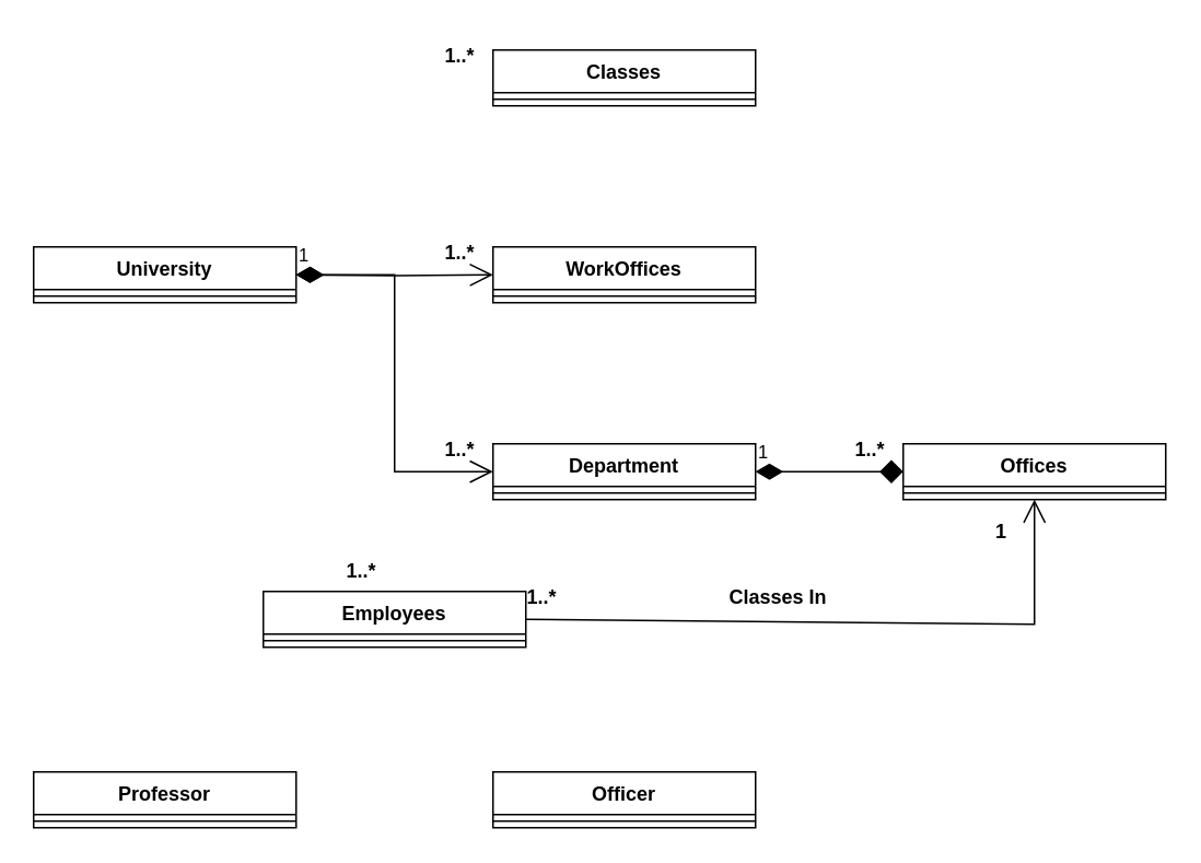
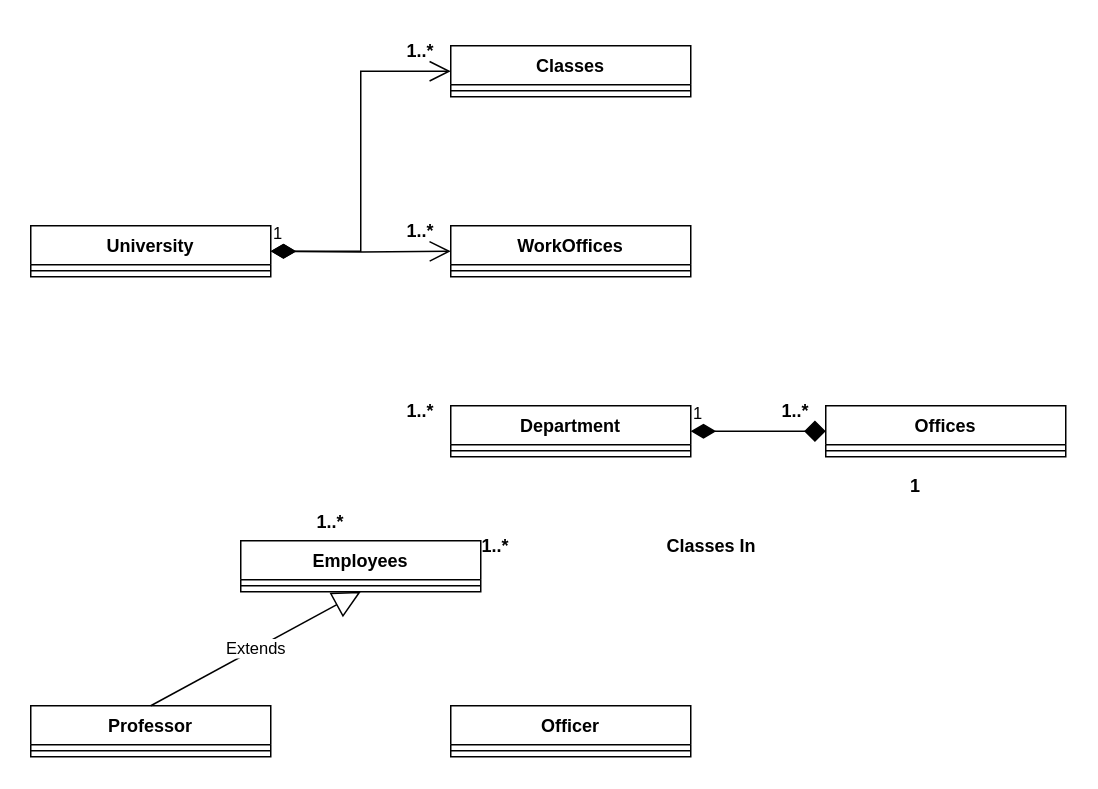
+ <mxCell id="12" value="1" style="endArrow=open;html=1;endSize=12;startArrow=diamondThin;startSize=14;startFill=1;edgeStyle=orthogonalEdgeStyle;align=left;verticalAlign=bottom;rounded=0;entryX=0;entryY=0.5;entryDx=0;entryDy=0;exitX=1;exitY=0.5;exitDx=0;exitDy=0;" edge="1" parent="1" source="2" target="4"><mxGeometry x="-1" y="3" relative="1" as="geometry"><mxPoint x="120" y="70" as="sourcePoint" /><mxPoint x="280" y="70" as="targetPoint" /></mxGeometry></mxCell>
- <mxCell id="10" value="1" style="endArrow=open;html=1;endSize=12;startArrow=diamondThin;startSize=14;startFill=1;edgeStyle=orthogonalEdgeStyle;align=left;verticalAlign=bottom;rounded=0;exitX=1;exitY=0.5;exitDx=0;exitDy=0;entryX=0;entryY=0.5;entryDx=0;entryDy=0;" edge="1" parent="1" source="2" target="8"><mxGeometry x="-1" y="3" relative="1" as="geometry"><mxPoint x="90" y="230" as="sourcePoint" /><mxPoint x="260" y="300" as="targetPoint" /></mxGeometry></mxCell>
- <mxCell id="23" value="" style="endArrow=open;endFill=1;endSize=12;html=1;rounded=0;exitX=1;exitY=0.5;exitDx=0;exitDy=0;entryX=0.5;entryY=1;entryDx=0;entryDy=0;" edge="1" parent="1" source="16" target="13"><mxGeometry width="160" relative="1" as="geometry"><mxPoint x="370" y="370" as="sourcePoint" /><mxPoint x="530" y="370" as="targetPoint" /><Array as="points"><mxPoint x="630" y="380" /></Array></mxGeometry></mxCell>
+ <mxCell id="22" value="Extends" style="endArrow=block;endSize=16;endFill=0;html=1;rounded=0;entryX=0.5;entryY=1;entryDx=0;entryDy=0;exitX=0.5;exitY=0;exitDx=0;exitDy=0;" edge="1" parent="1" source="18" target="16"><mxGeometry width="160" relative="1" as="geometry"><mxPoint x="30" y="440" as="sourcePoint" /><mxPoint x="190" y="440" as="targetPoint" /></mxGeometry></mxCell>
